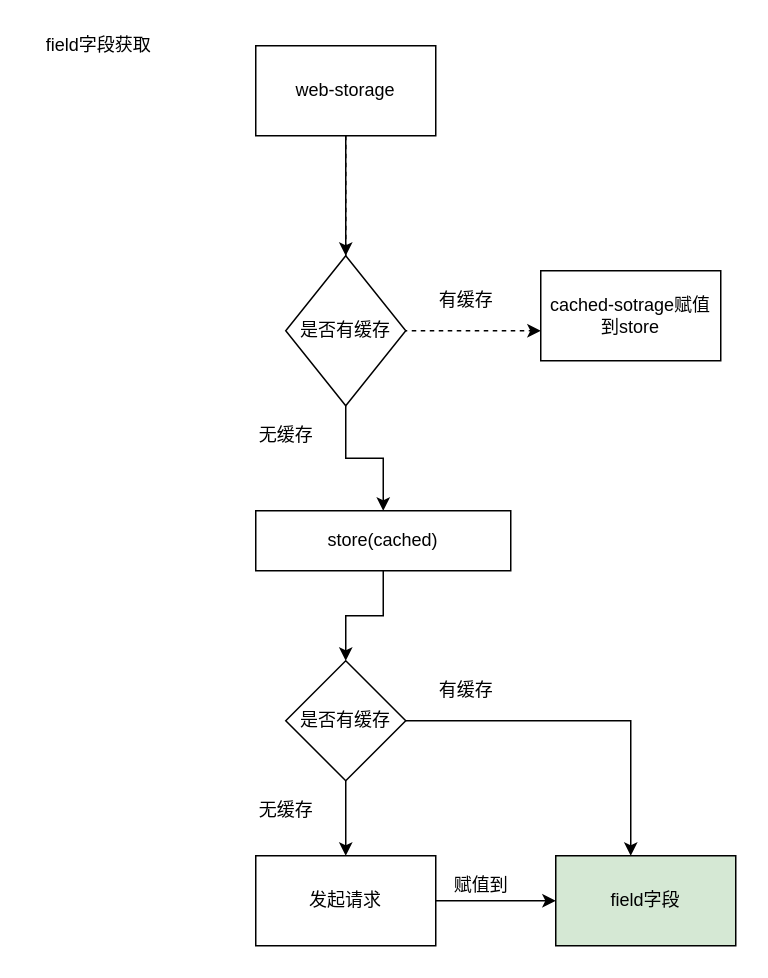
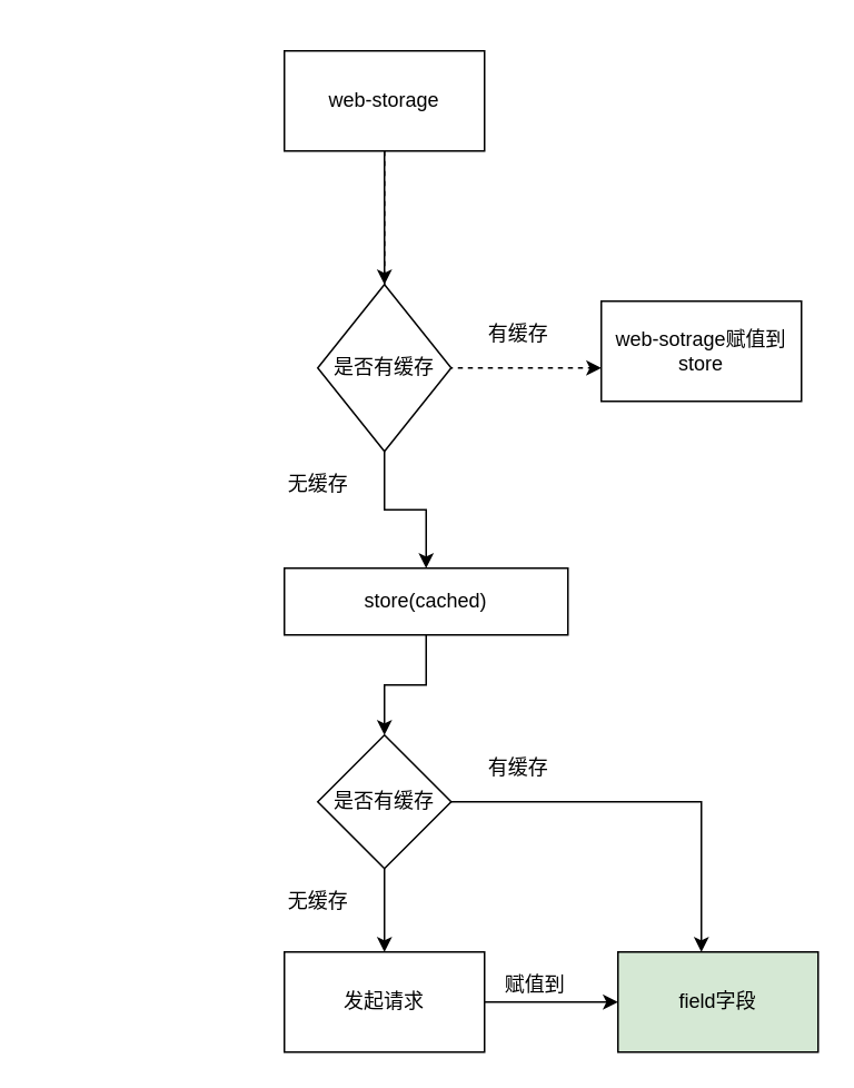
- <mxCell id="21" value="field字段获取" style="text;html=1;align=center;verticalAlign=middle;resizable=0;points=[];autosize=1;strokeColor=none;fillColor=none;" vertex="1" parent="1"><mxGeometry x="20" y="20" width="90" height="20" as="geometry" /></mxCell>
- <mxCell id="5" value="cached-sotrage赋值到store" style="rounded=0;whiteSpace=wrap;html=1;" vertex="1" parent="1"><mxGeometry x="360" y="180" width="120" height="60" as="geometry" /></mxCell>
+ <mxCell id="5" value="web-sotrage赋值到store" style="rounded=0;whiteSpace=wrap;html=1;" vertex="1" parent="1"><mxGeometry x="360" y="180" width="120" height="60" as="geometry" /></mxCell>
